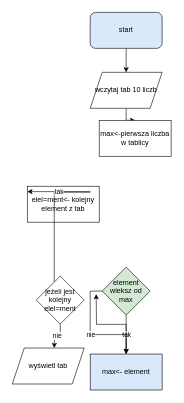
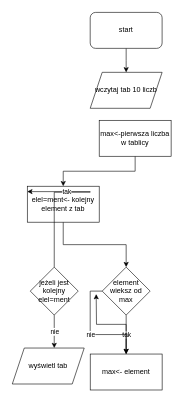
- <mxCell id="3" value="start" style="rounded=1;whiteSpace=wrap;html=1;fillColor=#dae8fc;" vertex="1" parent="1"><mxGeometry x="150" y="20" width="120" height="60" as="geometry" /></mxCell>
+ <mxCell id="3" value="start" style="rounded=1;whiteSpace=wrap;html=1;" vertex="1" parent="1"><mxGeometry x="150" y="20" width="120" height="60" as="geometry" /></mxCell>
- <mxCell id="4" style="edgeStyle=orthogonalEdgeStyle;rounded=0;orthogonalLoop=1;jettySize=auto;html=1;exitX=0.5;exitY=1;exitDx=0;exitDy=0;" edge="1" parent="1" source="5" target="7"><mxGeometry relative="1" as="geometry"><mxPoint x="210" y="230" as="targetPoint" /></mxGeometry></mxCell>
+ <mxCell id="6" style="edgeStyle=orthogonalEdgeStyle;rounded=0;orthogonalLoop=1;jettySize=auto;html=1;exitX=0.5;exitY=1;exitDx=0;exitDy=0;" edge="1" parent="1" source="7" target="9"><mxGeometry relative="1" as="geometry"><mxPoint x="210" y="300" as="targetPoint" /></mxGeometry></mxCell>
+ <mxCell id="8" style="edgeStyle=orthogonalEdgeStyle;rounded=0;orthogonalLoop=1;jettySize=auto;html=1;exitX=0.5;exitY=1;exitDx=0;exitDy=0;" edge="1" parent="1" source="9" target="12"><mxGeometry relative="1" as="geometry"><mxPoint x="210" y="420" as="targetPoint" /></mxGeometry></mxCell>
- <mxCell id="12" value="element wieksz od max" style="rhombus;whiteSpace=wrap;html=1;fillColor=#d5e8d4;" vertex="1" parent="1"><mxGeometry x="170" y="445" width="80" height="80" as="geometry" /></mxCell>
+ <mxCell id="12" value="element wieksz od max" style="rhombus;whiteSpace=wrap;html=1;" vertex="1" parent="1"><mxGeometry x="170" y="445" width="80" height="80" as="geometry" /></mxCell>
- <mxCell id="17" value="jeżeli jest kolejny elel=ment" style="rhombus;whiteSpace=wrap;html=1;" vertex="1" parent="1"><mxGeometry x="60" y="460" width="80" height="80" as="geometry" /></mxCell>
+ <mxCell id="17" value="jeżeli jest kolejny elel=ment" style="rhombus;whiteSpace=wrap;html=1;" vertex="1" parent="1"><mxGeometry x="50" y="445" width="80" height="80" as="geometry" /></mxCell>
- <mxCell id="14" value="max&amp;lt;- element" style="rounded=0;whiteSpace=wrap;html=1;fillColor=#dae8fc;" vertex="1" parent="1"><mxGeometry x="150" y="590" width="120" height="60" as="geometry" /></mxCell>
+ <mxCell id="14" value="max&amp;lt;- element" style="rounded=0;whiteSpace=wrap;html=1;" vertex="1" parent="1"><mxGeometry x="150" y="590" width="120" height="60" as="geometry" /></mxCell>
